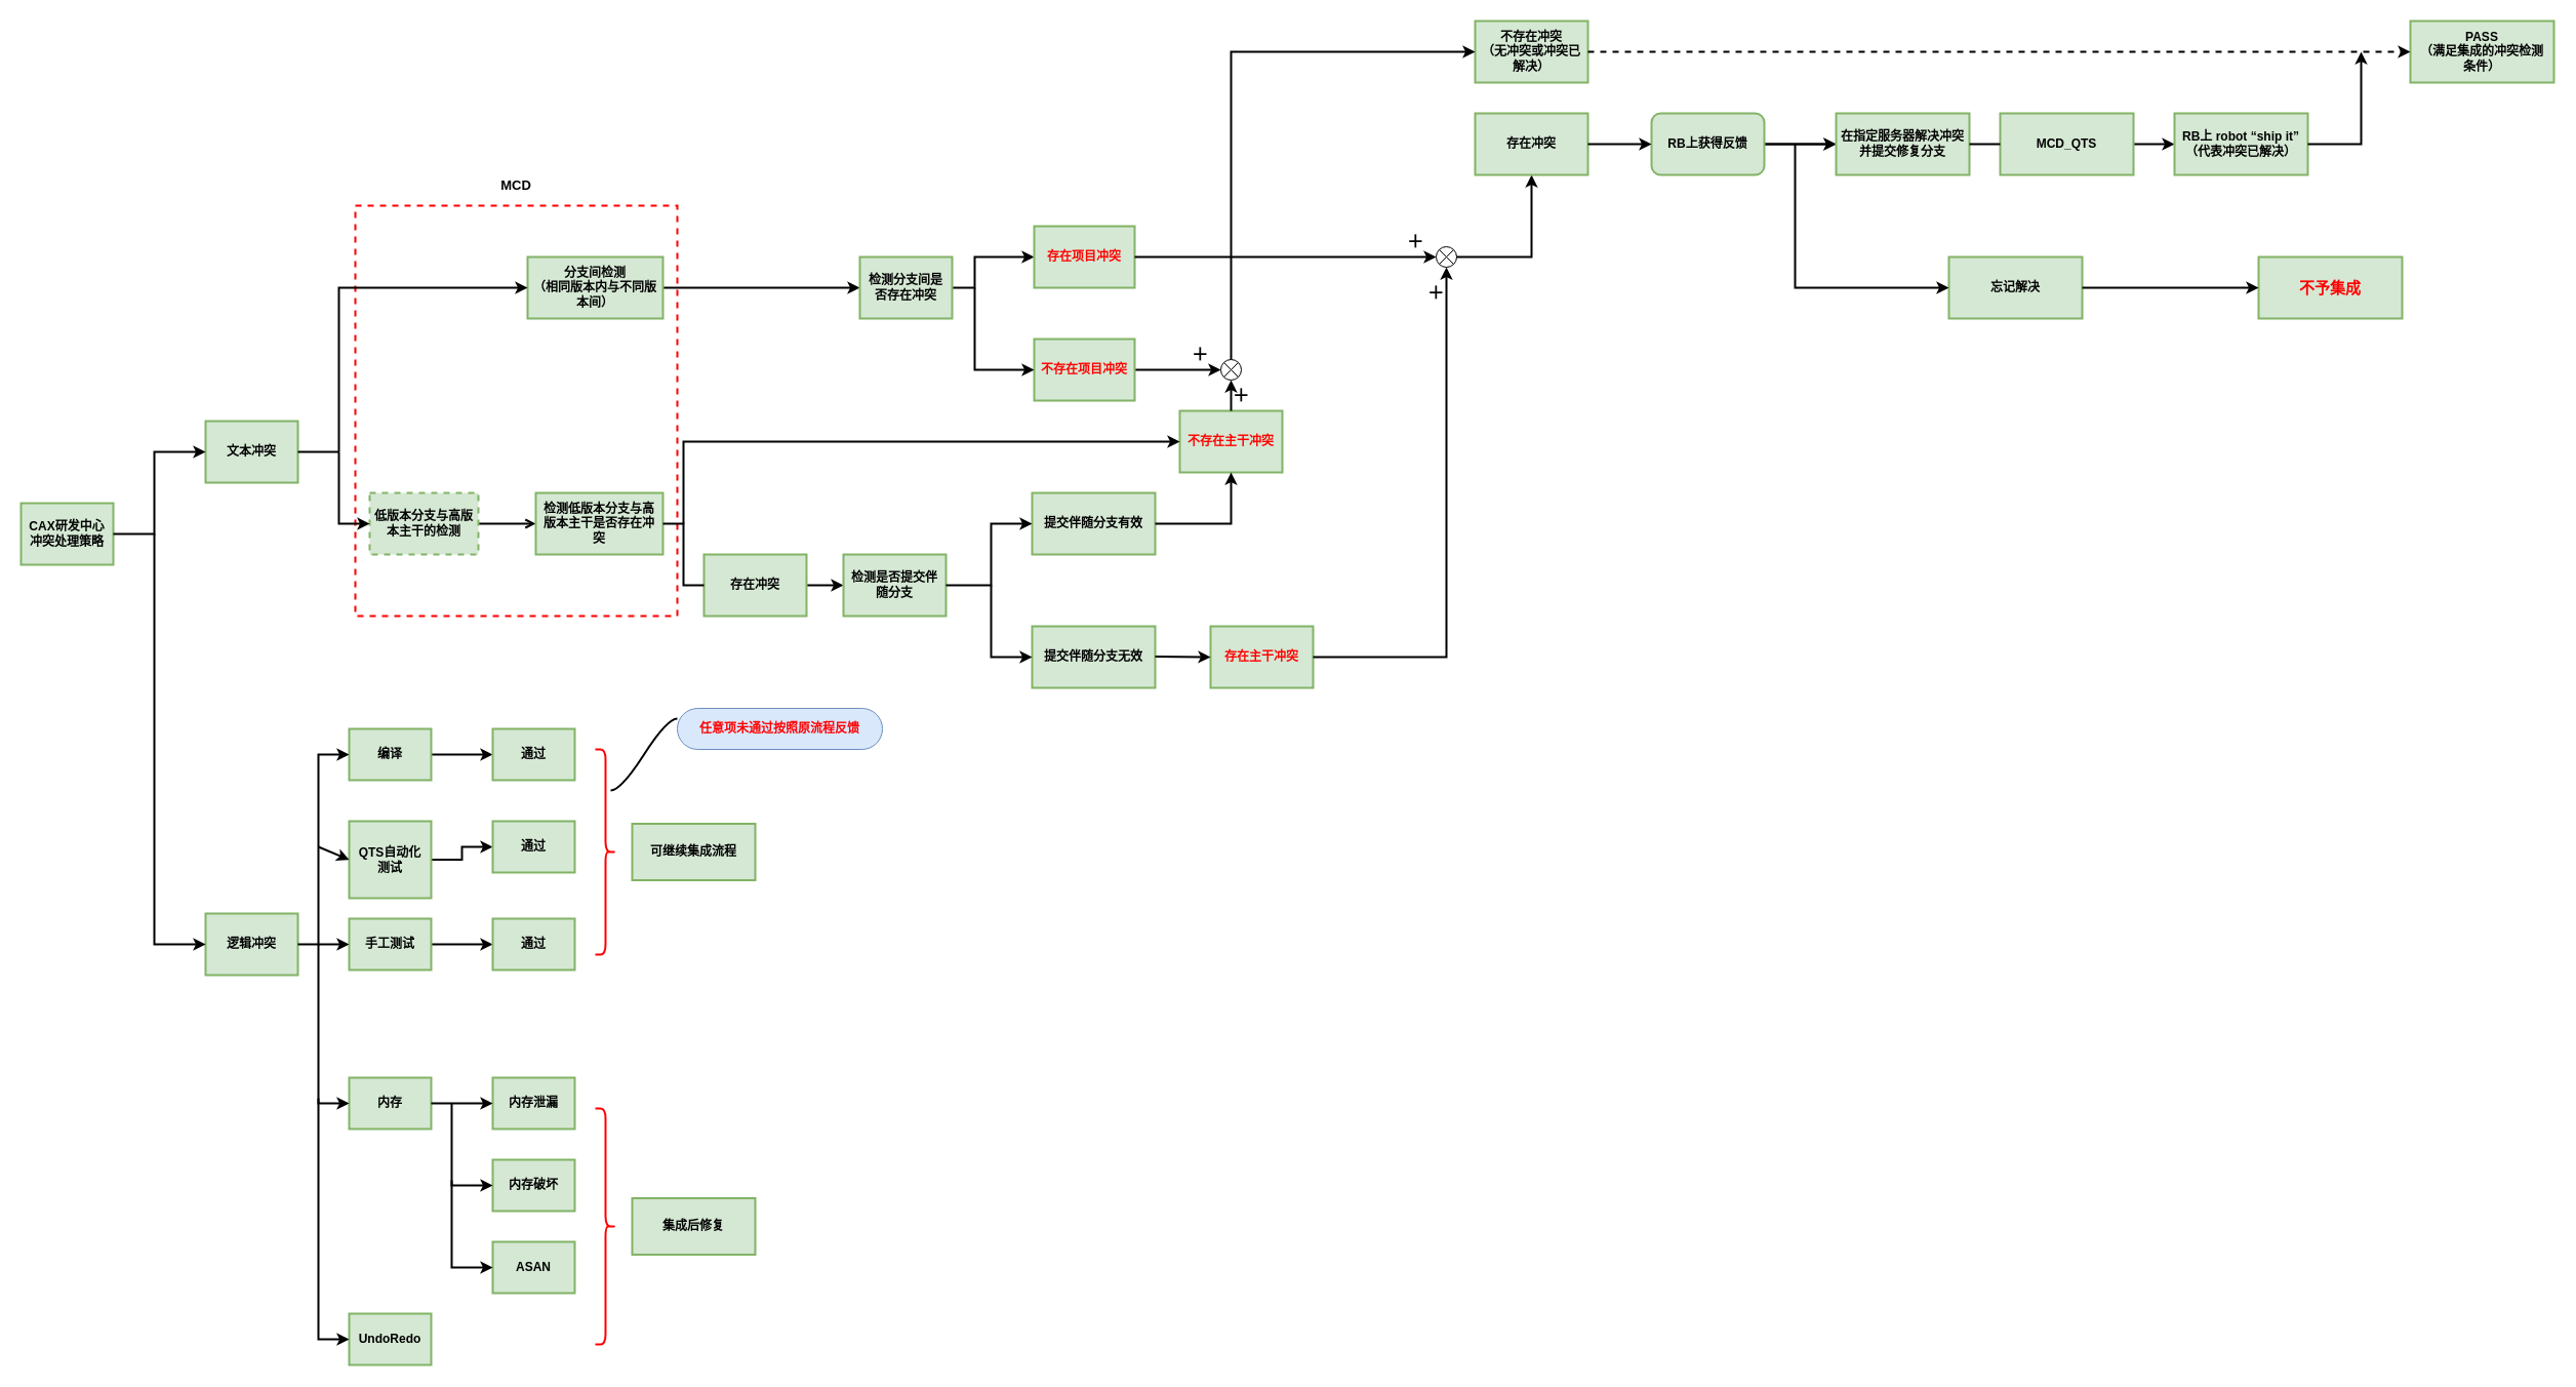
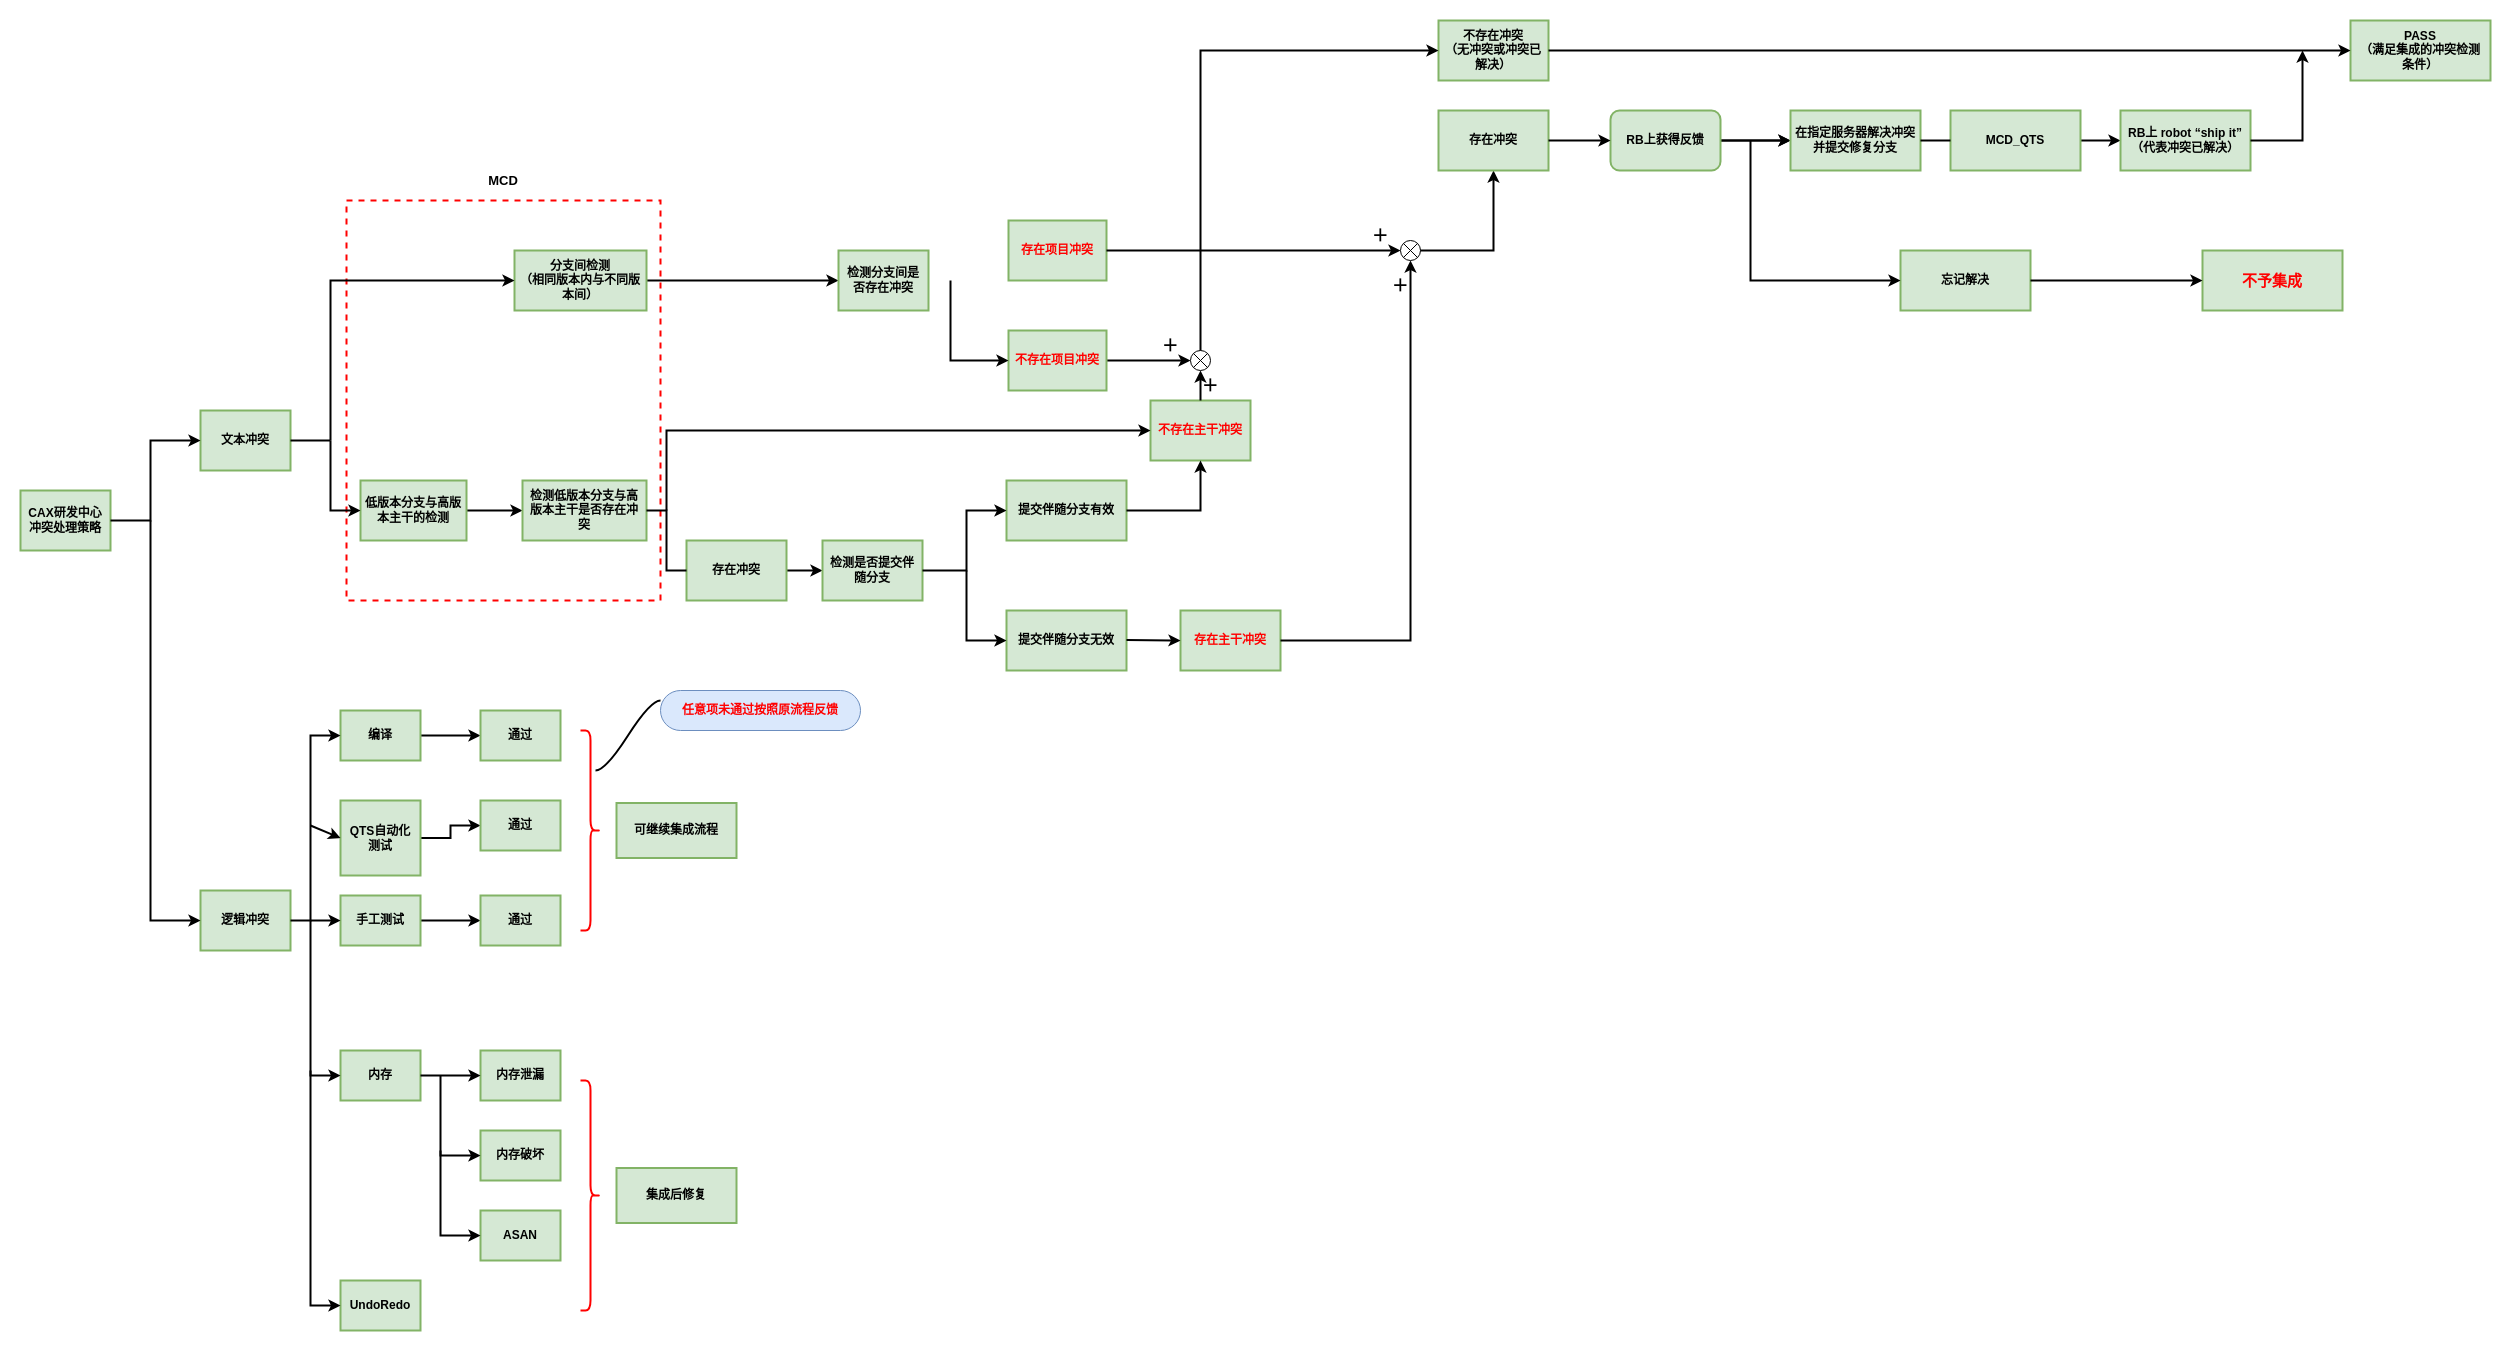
- <mxCell id="83" value="" style="endArrow=classic;html=1;rounded=0;strokeWidth=2;exitX=1;exitY=0.5;exitDx=0;exitDy=0;entryX=0;entryY=0.5;entryDx=0;entryDy=0;dashed=1;" edge="1" parent="1" source="73" target="82"><mxGeometry width="50" height="50" relative="1" as="geometry"><mxPoint x="1684" y="40" as="sourcePoint" /><mxPoint x="1794" y="30" as="targetPoint" /></mxGeometry></mxCell>
+ <mxCell id="83" value="" style="endArrow=classic;html=1;rounded=0;strokeWidth=2;exitX=1;exitY=0.5;exitDx=0;exitDy=0;entryX=0;entryY=0.5;entryDx=0;entryDy=0;" edge="1" parent="1" source="73" target="82"><mxGeometry width="50" height="50" relative="1" as="geometry"><mxPoint x="1684" y="40" as="sourcePoint" /><mxPoint x="1794" y="30" as="targetPoint" /></mxGeometry></mxCell>
- <mxCell id="40" value="" style="edgeStyle=orthogonalEdgeStyle;rounded=0;orthogonalLoop=1;jettySize=auto;html=1;strokeWidth=2;" edge="1" parent="1" source="41" target="42"><mxGeometry relative="1" as="geometry"><Array as="points"><mxPoint x="950" y="280" /><mxPoint x="950" y="250" /></Array></mxGeometry></mxCell>
- <mxCell id="39" value="低版本分支与高版本主干的检测" style="rounded=0;whiteSpace=wrap;html=1;fillColor=#d5e8d4;strokeColor=#82B366;strokeWidth=2;sketch=0;glass=0;shadow=0;spacing=6;fontStyle=1;dashed=1;" vertex="1" parent="1"><mxGeometry x="360" y="480" width="106" height="60" as="geometry" /></mxCell>
+ <mxCell id="39" value="低版本分支与高版本主干的检测" style="rounded=0;whiteSpace=wrap;html=1;fillColor=#d5e8d4;strokeColor=#82B366;strokeWidth=2;sketch=0;glass=0;shadow=0;spacing=6;fontStyle=1" vertex="1" parent="1"><mxGeometry x="360" y="480" width="106" height="60" as="geometry" /></mxCell>
- <mxCell id="38" value="" style="edgeStyle=orthogonalEdgeStyle;rounded=0;orthogonalLoop=1;jettySize=auto;html=1;strokeWidth=2;endArrow=open;" edge="1" parent="1" source="39" target="49"><mxGeometry relative="1" as="geometry" /></mxCell>
+ <mxCell id="38" value="" style="edgeStyle=orthogonalEdgeStyle;rounded=0;orthogonalLoop=1;jettySize=auto;html=1;strokeWidth=2;" edge="1" parent="1" source="39" target="49"><mxGeometry relative="1" as="geometry" /></mxCell>
